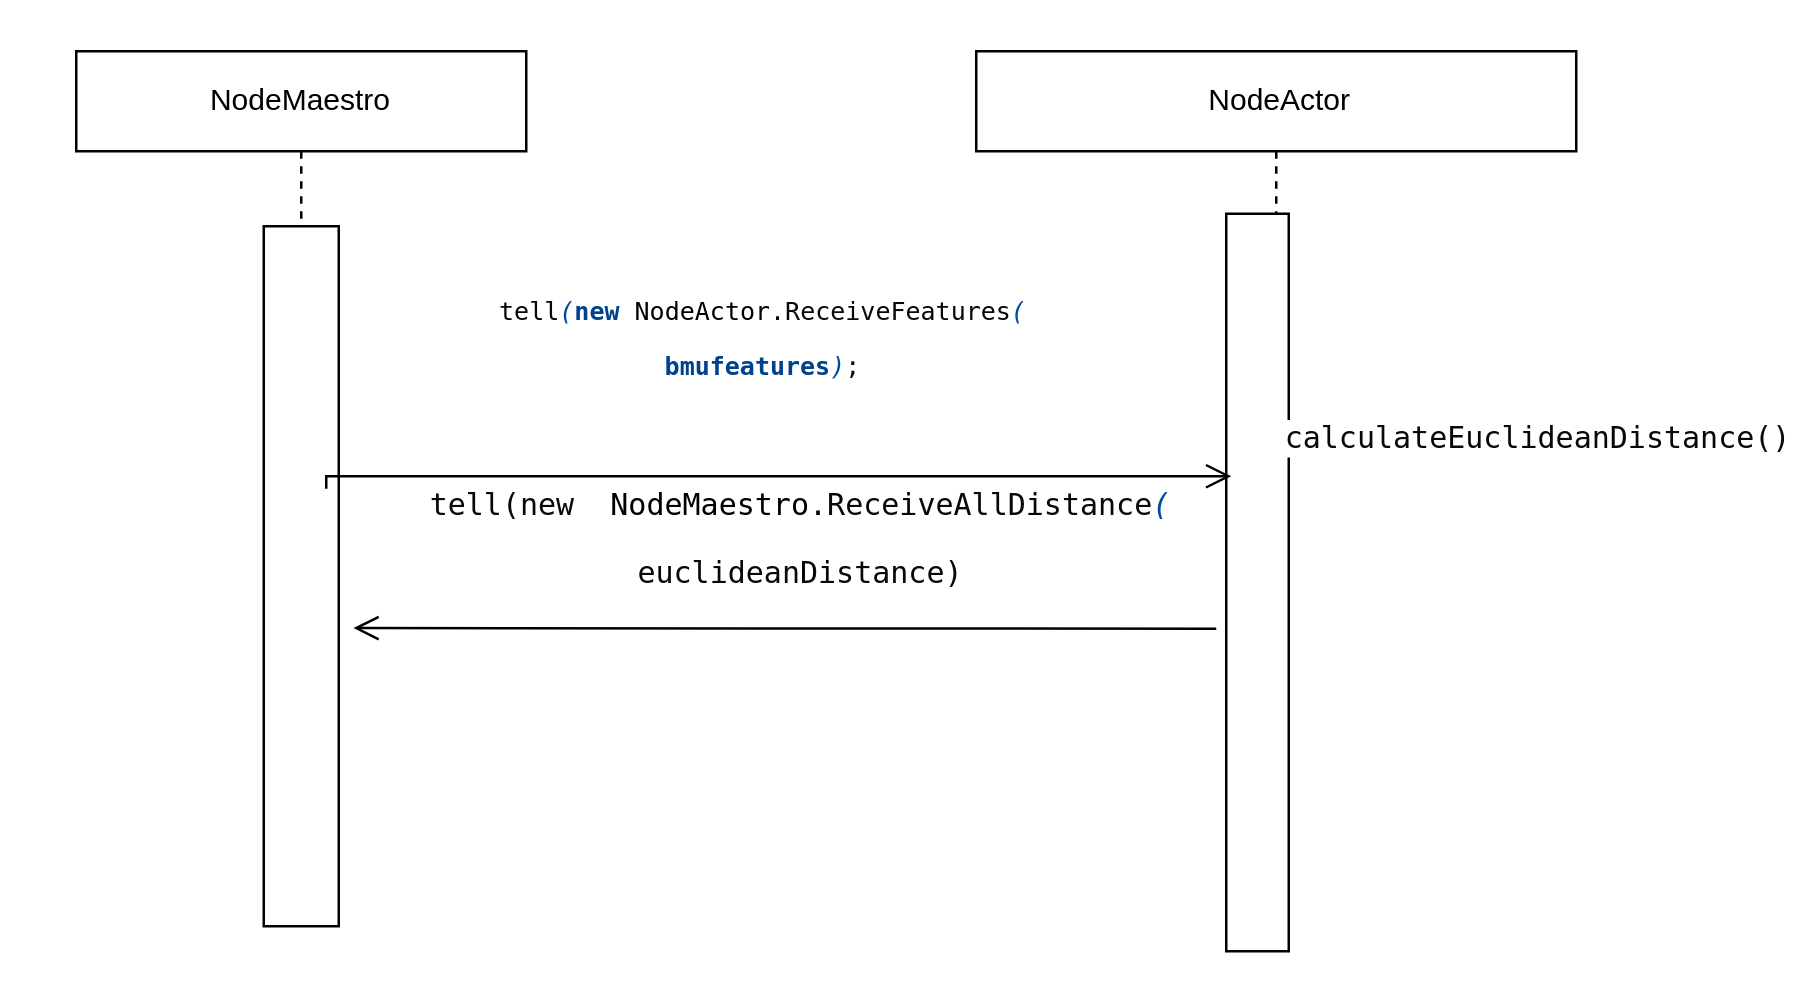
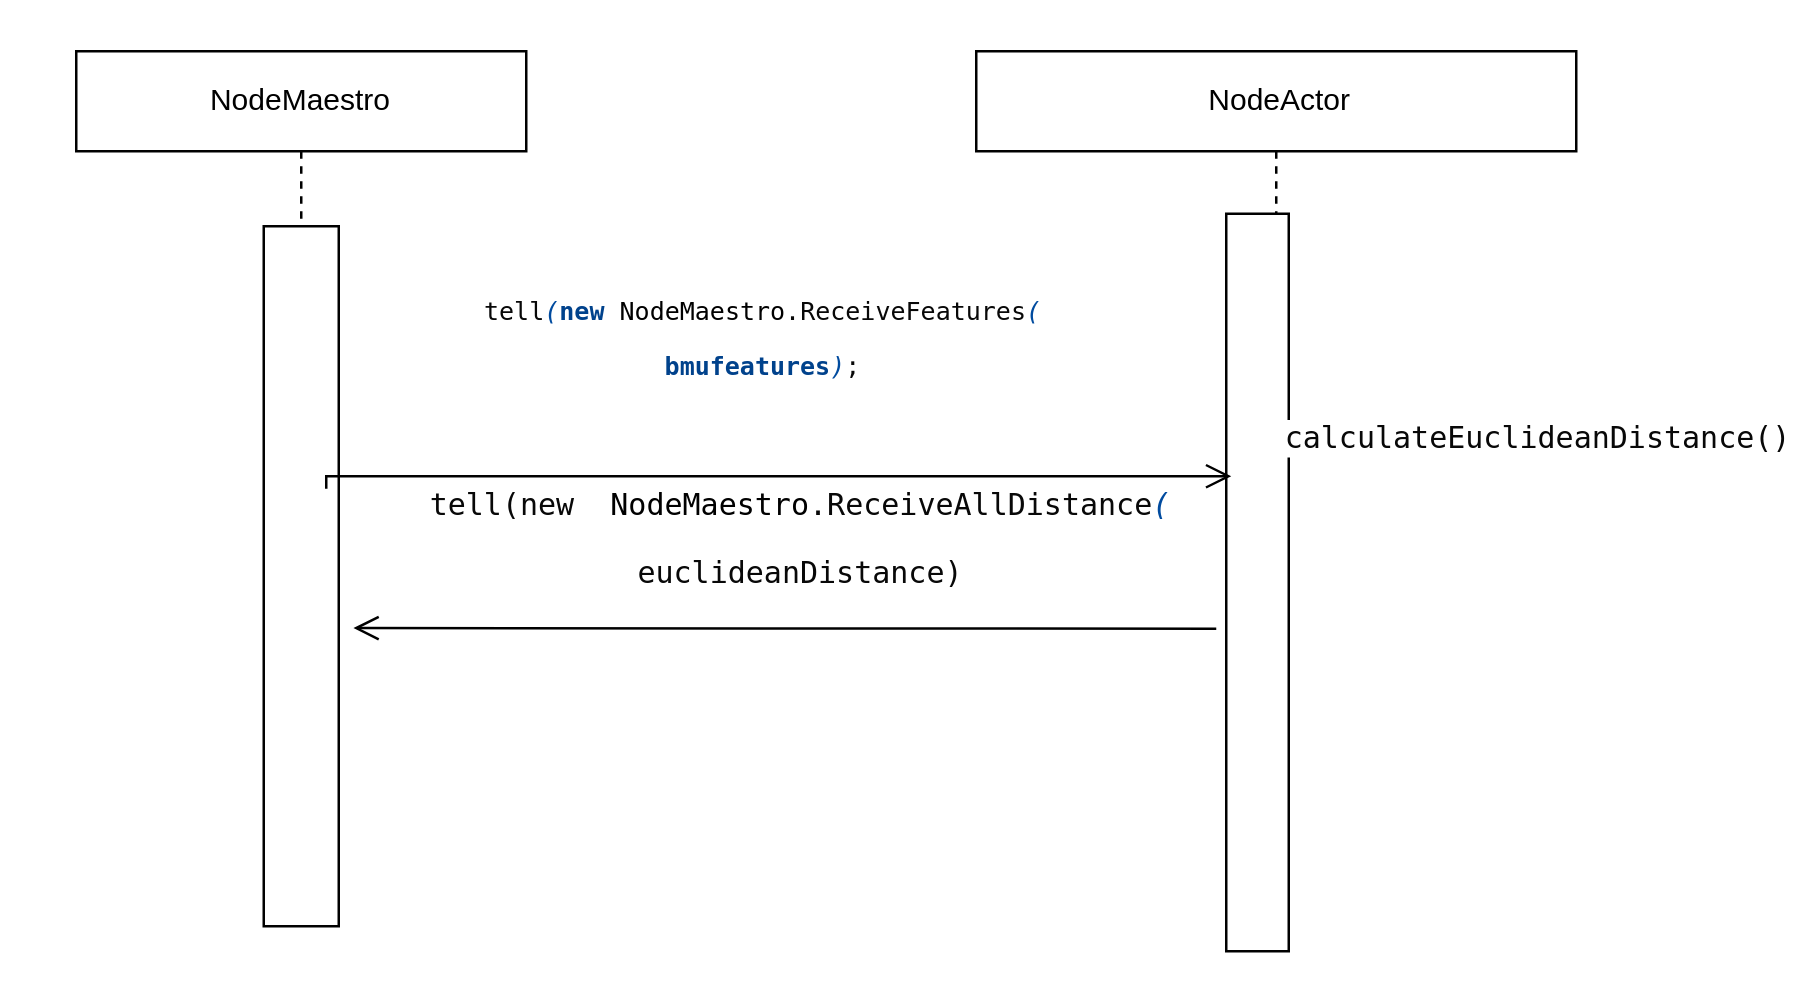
- <mxCell id="11" value="&lt;pre style=&quot;background-color: rgb(255 , 255 , 255) ; color: rgb(8 , 8 , 8) ; font-family: &amp;#34;droid sans mono dotted&amp;#34; , monospace ; font-size: 10px&quot;&gt;tell&lt;span style=&quot;color: #004b9f ; font-style: italic&quot;&gt;(&lt;/span&gt;&lt;span style=&quot;color: #00428c ; font-weight: bold&quot;&gt;new &lt;/span&gt;&lt;span style=&quot;color: #000000&quot;&gt;NodeActor&lt;/span&gt;.ReceiveFeatures&lt;span style=&quot;color: #004b9f ; font-style: italic&quot;&gt;(&lt;/span&gt;&lt;/pre&gt;&lt;pre style=&quot;background-color: rgb(255 , 255 , 255) ; font-family: &amp;#34;droid sans mono dotted&amp;#34; , monospace ; font-size: 10px&quot;&gt;&lt;font color=&quot;#00428c&quot;&gt;&lt;b&gt;bmufeatures&lt;/b&gt;&lt;/font&gt;&lt;span style=&quot;color: rgb(8 , 8 , 8)&quot;&gt;&lt;span style=&quot;color: #004b9f ; font-style: italic&quot;&gt;)&lt;/span&gt;;&lt;/span&gt;&lt;/pre&gt;" style="text;html=1;strokeColor=none;fillColor=none;align=center;verticalAlign=middle;whiteSpace=wrap;rounded=0;" vertex="1" parent="1"><mxGeometry x="20" y="120" width="570" height="30" as="geometry" /></mxCell>
+ <mxCell id="11" value="&lt;pre style=&quot;background-color: rgb(255 , 255 , 255) ; color: rgb(8 , 8 , 8) ; font-family: &amp;#34;droid sans mono dotted&amp;#34; , monospace ; font-size: 10px&quot;&gt;tell&lt;span style=&quot;color: #004b9f ; font-style: italic&quot;&gt;(&lt;/span&gt;&lt;span style=&quot;color: #00428c ; font-weight: bold&quot;&gt;new &lt;/span&gt;&lt;span style=&quot;color: #000000&quot;&gt;NodeMaestro&lt;/span&gt;.ReceiveFeatures&lt;span style=&quot;color: #004b9f ; font-style: italic&quot;&gt;(&lt;/span&gt;&lt;/pre&gt;&lt;pre style=&quot;background-color: rgb(255 , 255 , 255) ; font-family: &amp;#34;droid sans mono dotted&amp;#34; , monospace ; font-size: 10px&quot;&gt;&lt;font color=&quot;#00428c&quot;&gt;&lt;b&gt;bmufeatures&lt;/b&gt;&lt;/font&gt;&lt;span style=&quot;color: rgb(8 , 8 , 8)&quot;&gt;&lt;span style=&quot;color: #004b9f ; font-style: italic&quot;&gt;)&lt;/span&gt;;&lt;/span&gt;&lt;/pre&gt;" style="text;html=1;strokeColor=none;fillColor=none;align=center;verticalAlign=middle;whiteSpace=wrap;rounded=0;" vertex="1" parent="1"><mxGeometry x="20" y="120" width="570" height="30" as="geometry" /></mxCell>
